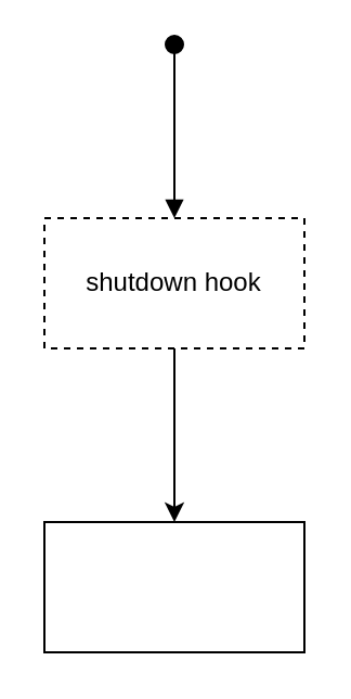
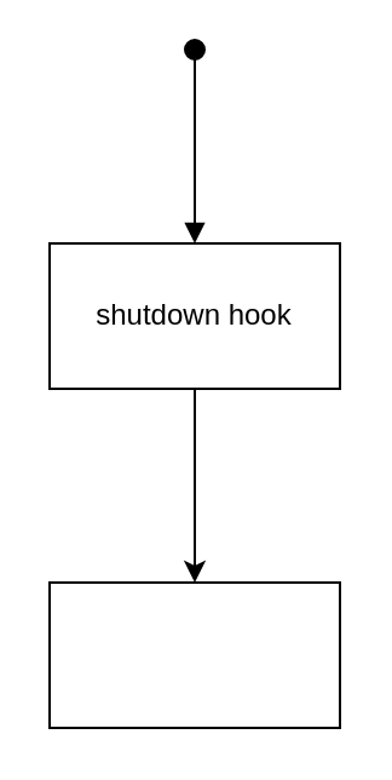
- <mxCell id="3" value="shutdown hook" style="rounded=0;whiteSpace=wrap;html=1;dashed=1;" vertex="1" parent="1"><mxGeometry x="20" y="100" width="120" height="60" as="geometry" /></mxCell>
+ <mxCell id="3" value="shutdown hook" style="rounded=0;whiteSpace=wrap;html=1;" vertex="1" parent="1"><mxGeometry x="20" y="100" width="120" height="60" as="geometry" /></mxCell>
